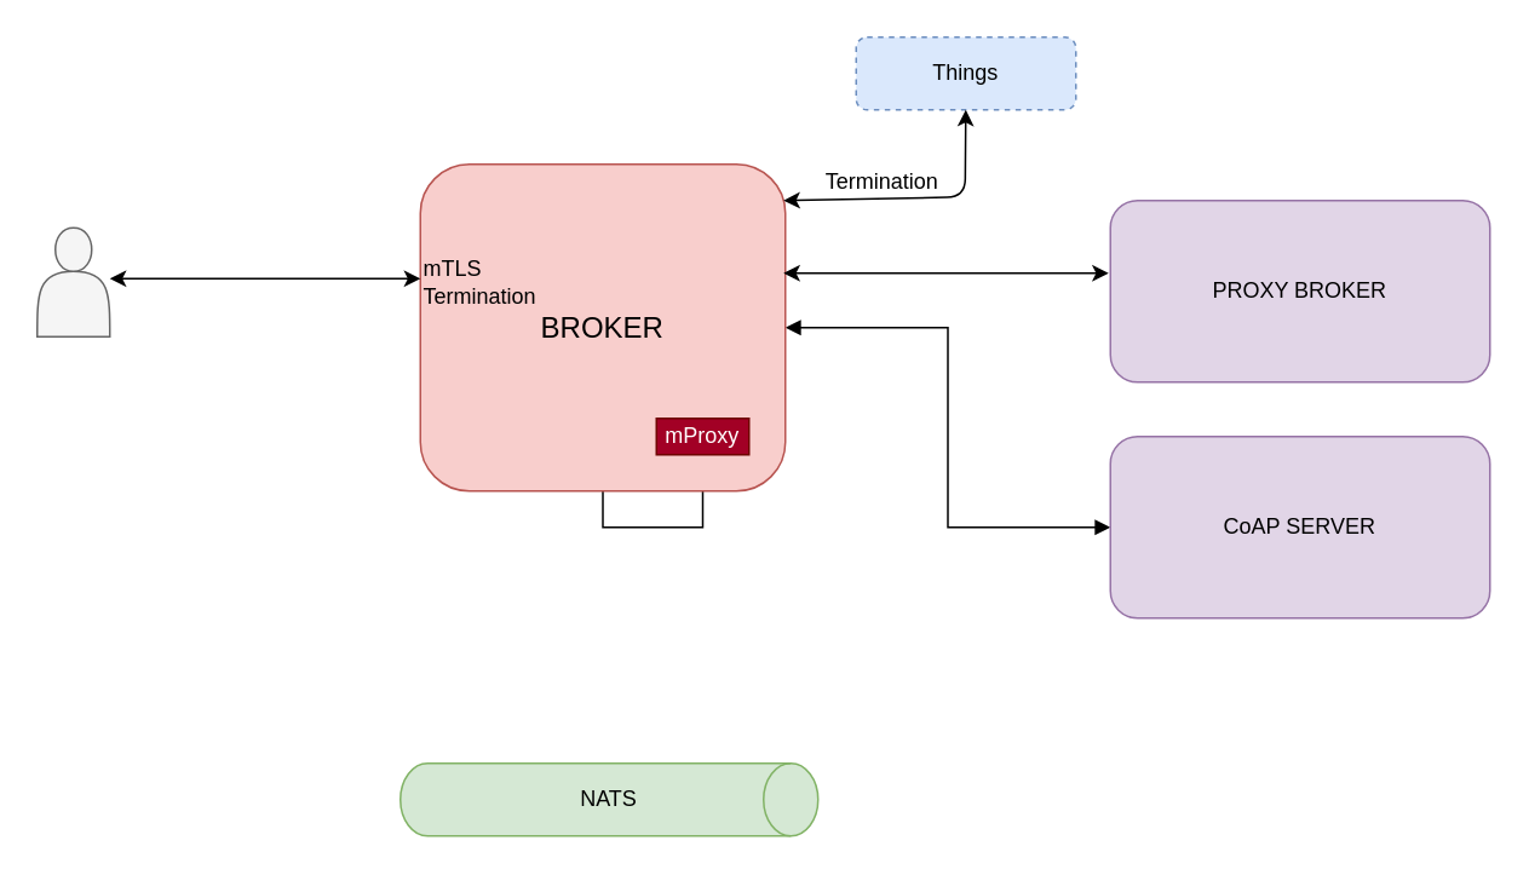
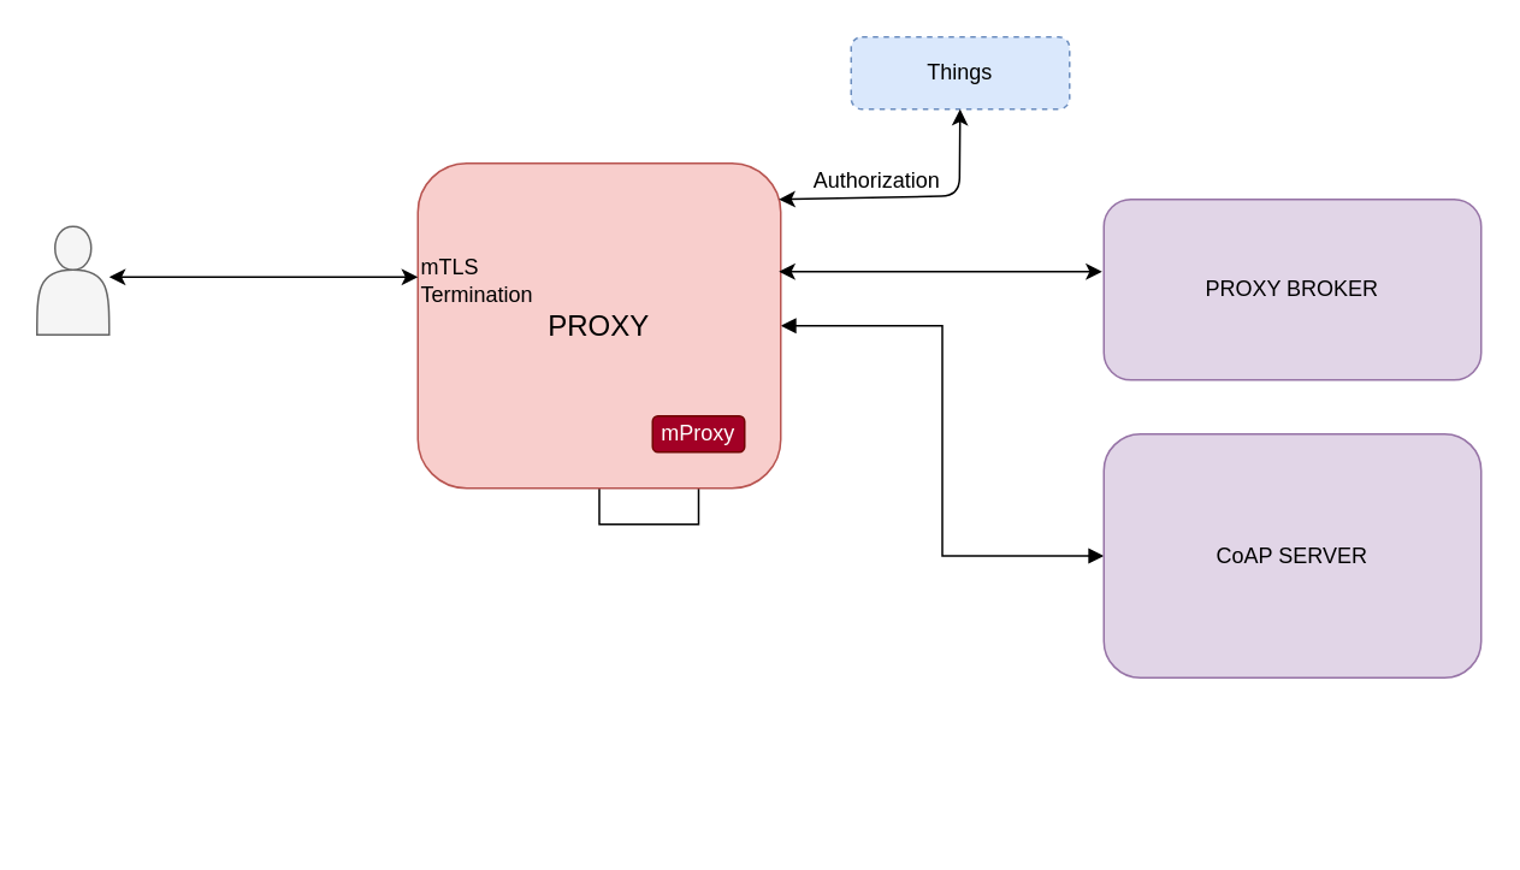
- <mxCell id="13" value="Termination&lt;br&gt;" style="text;html=1;align=center;verticalAlign=middle;resizable=0;points=[];autosize=1;" parent="1" vertex="1"><mxGeometry x="440" y="90" width="90" height="20" as="geometry" /></mxCell>
+ <mxCell id="13" value="Authorization&lt;br&gt;" style="text;html=1;align=center;verticalAlign=middle;resizable=0;points=[];autosize=1;" parent="1" vertex="1"><mxGeometry x="440" y="90" width="90" height="20" as="geometry" /></mxCell>
- <mxCell id="4" value="&lt;font style=&quot;font-size: 16px&quot;&gt;BROKER&lt;/font&gt;" style="rounded=1;whiteSpace=wrap;html=1;fontSize=12;glass=0;strokeWidth=1;shadow=0;fillColor=#f8cecc;strokeColor=#b85450;" parent="1" vertex="1"><mxGeometry x="231" y="90" width="201" height="180" as="geometry" /></mxCell>
+ <mxCell id="4" value="&lt;font style=&quot;font-size: 16px&quot;&gt;PROXY&lt;/font&gt;" style="rounded=1;whiteSpace=wrap;html=1;fontSize=12;glass=0;strokeWidth=1;shadow=0;fillColor=#f8cecc;strokeColor=#b85450;" parent="1" vertex="1"><mxGeometry x="231" y="90" width="201" height="180" as="geometry" /></mxCell>
- <mxCell id="7" value="mProxy" style="whiteSpace=wrap;html=1;fillColor=#a20025;strokeColor=#6F0000;fontColor=#ffffff;rounded=0;" parent="1" vertex="1"><mxGeometry x="361" y="230" width="51" height="20" as="geometry" /></mxCell>
+ <mxCell id="7" value="mProxy" style="rounded=1;whiteSpace=wrap;html=1;fillColor=#a20025;strokeColor=#6F0000;fontColor=#ffffff;" parent="1" vertex="1"><mxGeometry x="361" y="230" width="51" height="20" as="geometry" /></mxCell>
- <mxCell id="15" value="CoAP SERVER" style="rounded=1;whiteSpace=wrap;html=1;align=center;fillColor=#e1d5e7;strokeColor=#9673a6;" vertex="1" parent="1"><mxGeometry x="611" y="240" width="209" height="100" as="geometry" /></mxCell>
+ <mxCell id="15" value="CoAP SERVER" style="rounded=1;whiteSpace=wrap;html=1;align=center;fillColor=#e1d5e7;strokeColor=#9673a6;" vertex="1" parent="1"><mxGeometry x="611" y="240" width="209" height="135" as="geometry" /></mxCell>
- <mxCell id="9" value="NATS" style="shape=cylinder2;whiteSpace=wrap;html=1;boundedLbl=1;backgroundOutline=1;size=15;direction=south;fillColor=#d5e8d4;strokeColor=#82b366;" parent="1" vertex="1"><mxGeometry x="220" y="420" width="230" height="40" as="geometry" /></mxCell>
